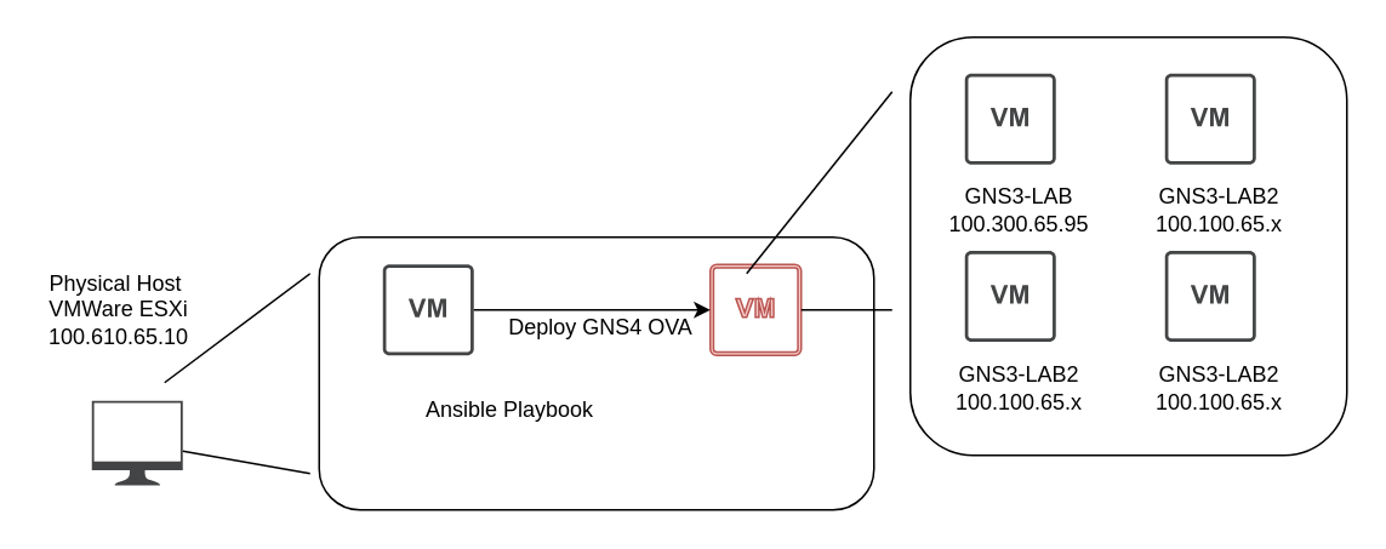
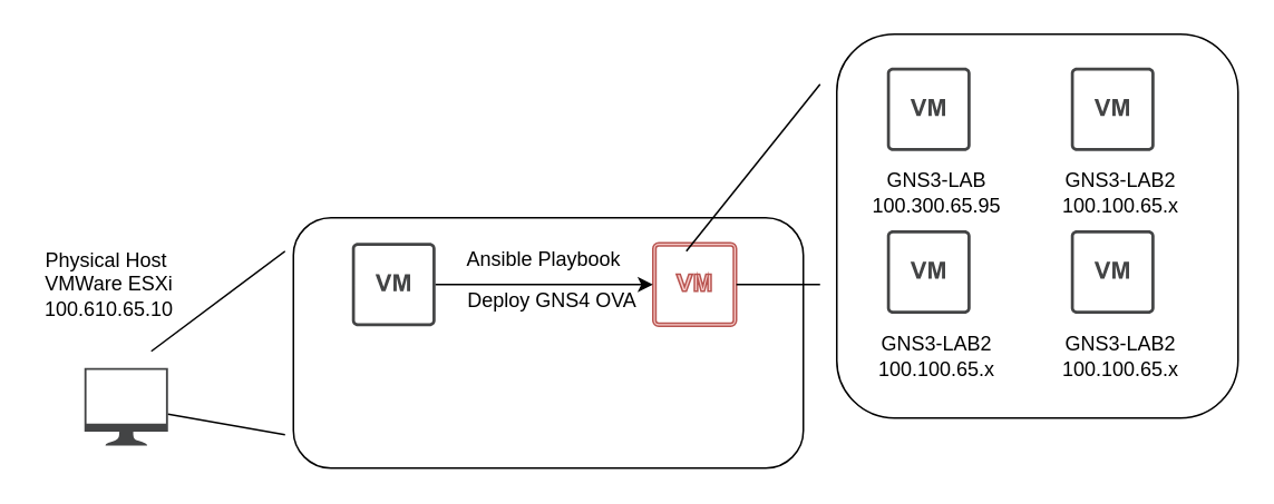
- <mxCell id="15" value="Ansible Playbook" style="text;html=1;strokeColor=none;fillColor=none;align=center;verticalAlign=middle;whiteSpace=wrap;rounded=0;" vertex="1" parent="1"><mxGeometry x="215" y="215" width="130" height="20" as="geometry" /></mxCell>
+ <mxCell id="15" value="Ansible Playbook" style="text;html=1;strokeColor=none;fillColor=none;align=center;verticalAlign=middle;whiteSpace=wrap;rounded=0;" vertex="1" parent="1"><mxGeometry x="260" y="145" width="130" height="20" as="geometry" /></mxCell>
